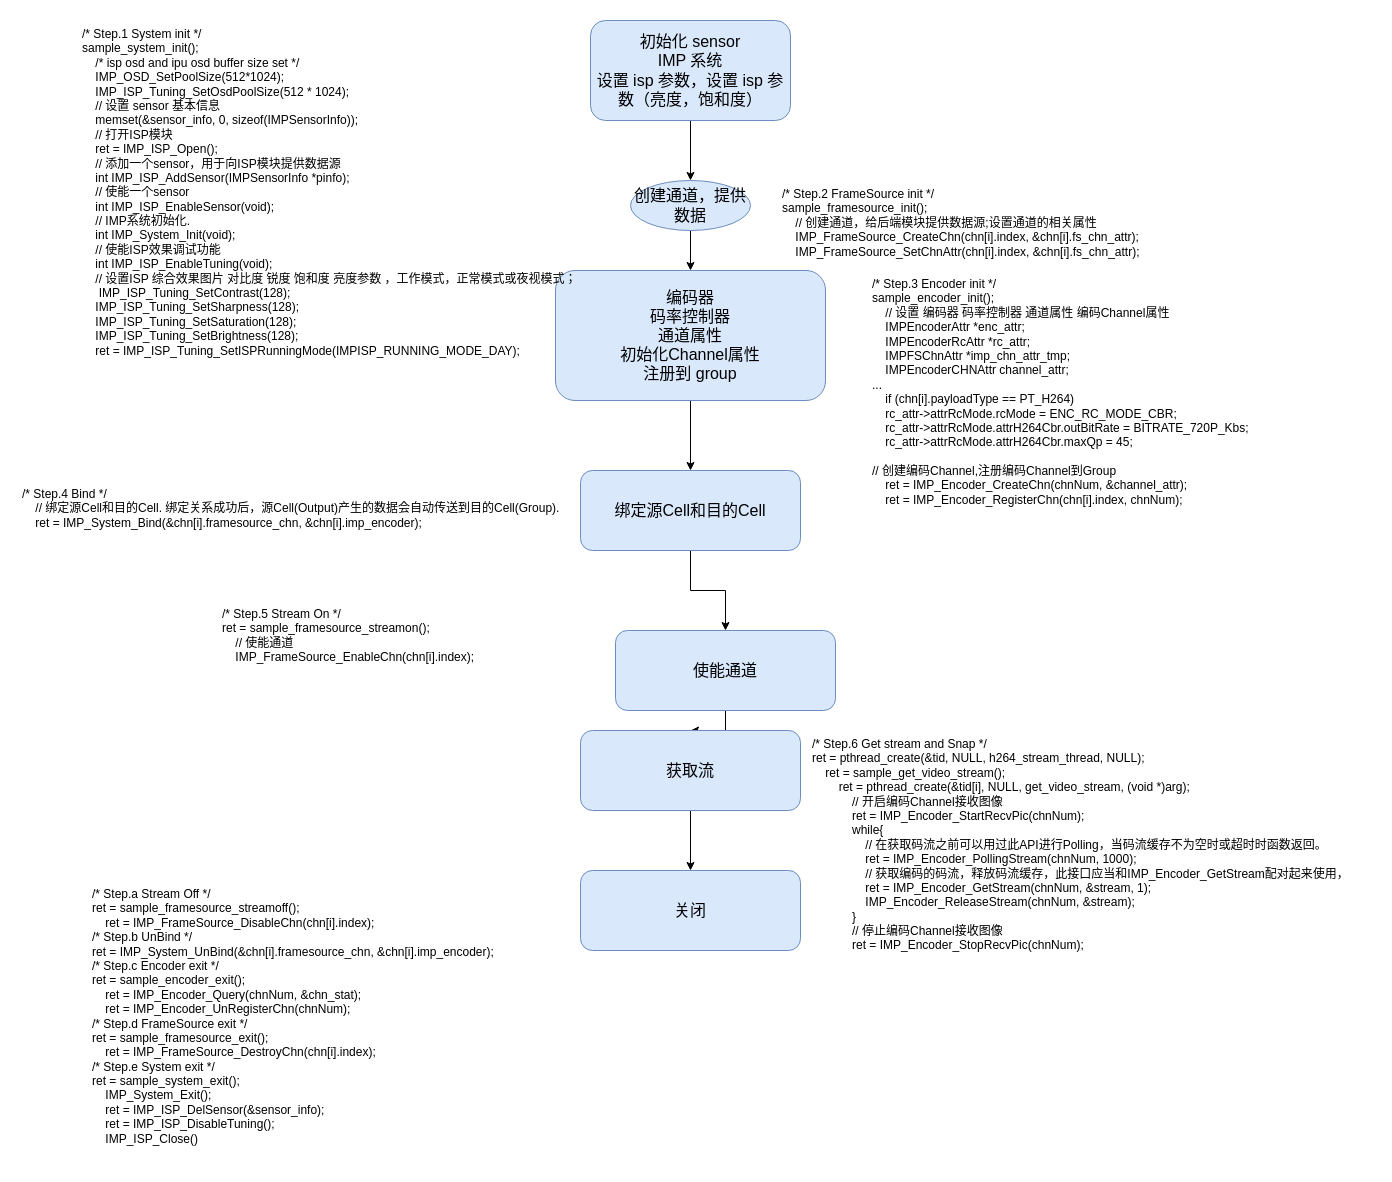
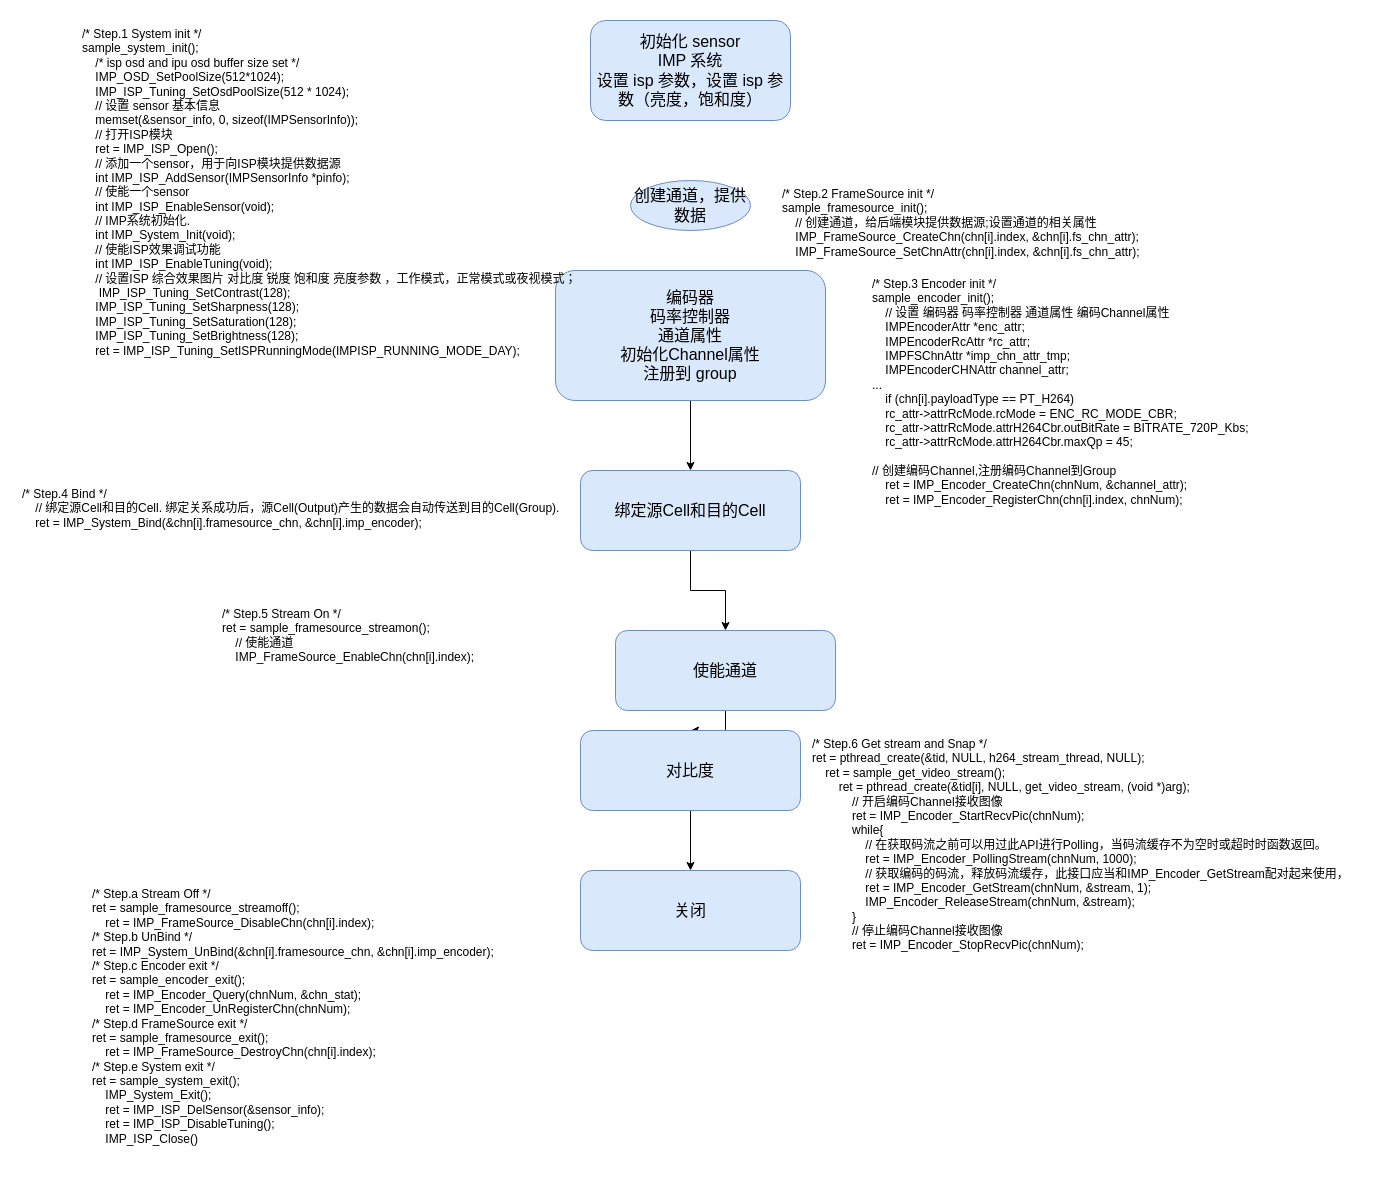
- <mxCell id="2" style="edgeStyle=orthogonalEdgeStyle;rounded=0;orthogonalLoop=1;jettySize=auto;html=1;entryX=0.5;entryY=0;entryDx=0;entryDy=0;" edge="1" parent="1" source="3" target="5"><mxGeometry relative="1" as="geometry" /></mxCell>
- <mxCell id="4" style="edgeStyle=orthogonalEdgeStyle;rounded=0;orthogonalLoop=1;jettySize=auto;html=1;exitX=0.5;exitY=1;exitDx=0;exitDy=0;entryX=0.5;entryY=0;entryDx=0;entryDy=0;" edge="1" parent="1" source="5" target="7"><mxGeometry relative="1" as="geometry" /></mxCell>
- <mxCell id="18" value="获取流" style="rounded=1;whiteSpace=wrap;html=1;fillColor=#dae8fc;strokeColor=#6c8ebf;fontSize=16;" vertex="1" parent="1"><mxGeometry x="580" y="730" width="220" height="80" as="geometry" /></mxCell>
+ <mxCell id="18" value="对比度" style="rounded=1;whiteSpace=wrap;html=1;fillColor=#dae8fc;strokeColor=#6c8ebf;fontSize=16;" vertex="1" parent="1"><mxGeometry x="580" y="730" width="220" height="80" as="geometry" /></mxCell>
